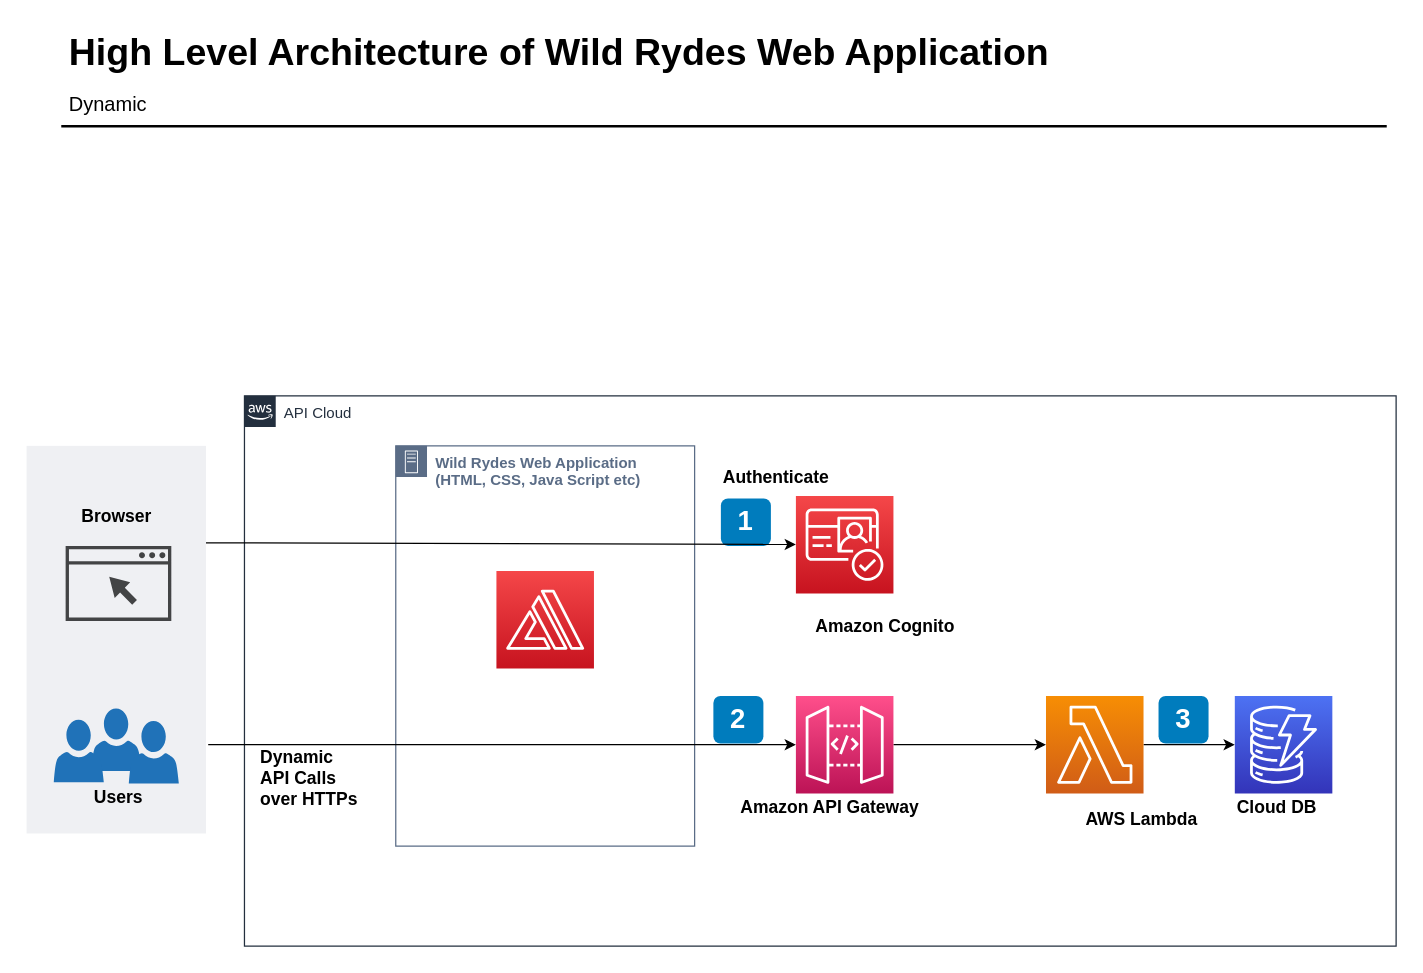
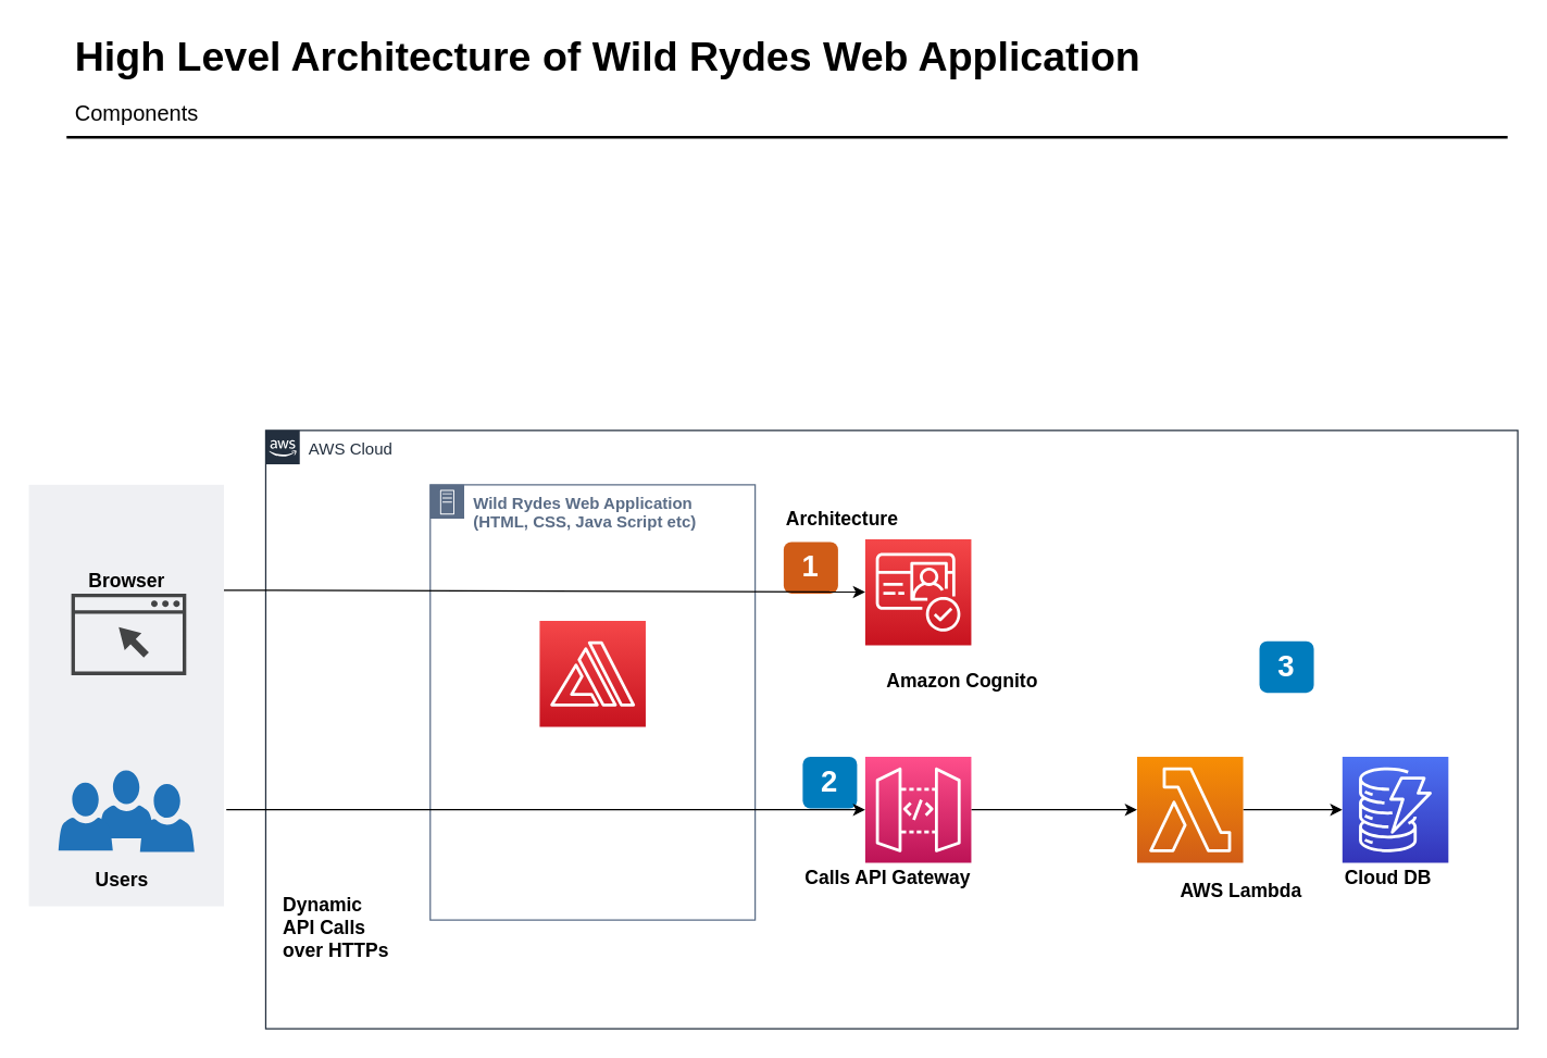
- <mxCell id="21" value="Dynamic" style="text;html=1;resizable=0;points=[];autosize=1;align=left;verticalAlign=top;spacingTop=-4;fontSize=16;" parent="1" vertex="1"><mxGeometry x="52.5" y="70.5" width="110" height="30" as="geometry" /></mxCell>
+ <mxCell id="21" value="Components" style="text;html=1;resizable=0;points=[];autosize=1;align=left;verticalAlign=top;spacingTop=-4;fontSize=16;" parent="1" vertex="1"><mxGeometry x="52.5" y="70.5" width="110" height="30" as="geometry" /></mxCell>
- <mxCell id="3" value="API Cloud" style="points=[[0,0],[0.25,0],[0.5,0],[0.75,0],[1,0],[1,0.25],[1,0.5],[1,0.75],[1,1],[0.75,1],[0.5,1],[0.25,1],[0,1],[0,0.75],[0,0.5],[0,0.25]];outlineConnect=0;gradientColor=none;html=1;whiteSpace=wrap;fontSize=12;fontStyle=0;container=1;pointerEvents=0;collapsible=0;recursiveResize=0;shape=mxgraph.aws4.group;grIcon=mxgraph.aws4.group_aws_cloud_alt;strokeColor=#232F3E;fillColor=none;verticalAlign=top;align=left;spacingLeft=30;fontColor=#232F3E;dashed=0;" parent="1" vertex="1"><mxGeometry x="195" y="316" width="921" height="440" as="geometry" /></mxCell>
+ <mxCell id="3" value="AWS Cloud" style="points=[[0,0],[0.25,0],[0.5,0],[0.75,0],[1,0],[1,0.25],[1,0.5],[1,0.75],[1,1],[0.75,1],[0.5,1],[0.25,1],[0,1],[0,0.75],[0,0.5],[0,0.25]];outlineConnect=0;gradientColor=none;html=1;whiteSpace=wrap;fontSize=12;fontStyle=0;container=1;pointerEvents=0;collapsible=0;recursiveResize=0;shape=mxgraph.aws4.group;grIcon=mxgraph.aws4.group_aws_cloud_alt;strokeColor=#232F3E;fillColor=none;verticalAlign=top;align=left;spacingLeft=30;fontColor=#232F3E;dashed=0;" parent="1" vertex="1"><mxGeometry x="195" y="316" width="921" height="440" as="geometry" /></mxCell>
- <mxCell id="5" value="&lt;span&gt;Authenticate&lt;br&gt;&lt;/span&gt;" style="text;html=1;resizable=0;points=[];autosize=1;align=left;verticalAlign=top;spacingTop=-4;fontSize=14;fontStyle=1" parent="3" vertex="1"><mxGeometry x="381" y="54" width="110" height="20" as="geometry" /></mxCell>
+ <mxCell id="5" value="&lt;span&gt;Architecture&lt;br&gt;&lt;/span&gt;" style="text;html=1;resizable=0;points=[];autosize=1;align=left;verticalAlign=top;spacingTop=-4;fontSize=14;fontStyle=1" parent="3" vertex="1"><mxGeometry x="381" y="54" width="110" height="20" as="geometry" /></mxCell>
- <mxCell id="24" value="&lt;span&gt;Browser&lt;br&gt;&lt;/span&gt;" style="text;html=1;resizable=0;points=[];autosize=1;align=left;verticalAlign=top;spacingTop=-4;fontSize=14;fontStyle=1" parent="1" vertex="1"><mxGeometry x="62.5" y="401" width="80" height="20" as="geometry" /></mxCell>
+ <mxCell id="24" value="&lt;span&gt;Browser&lt;br&gt;&lt;/span&gt;" style="text;html=1;resizable=0;points=[];autosize=1;align=left;verticalAlign=top;spacingTop=-4;fontSize=14;fontStyle=1" parent="1" vertex="1"><mxGeometry x="62.5" y="416" width="80" height="20" as="geometry" /></mxCell>
- <mxCell id="4" value="1" style="rounded=1;whiteSpace=wrap;html=1;fillColor=#007CBD;strokeColor=none;fontColor=#FFFFFF;fontStyle=1;fontSize=22;" parent="3" vertex="1"><mxGeometry x="381" y="82" width="40" height="38" as="geometry" /></mxCell>
+ <mxCell id="4" value="1" style="rounded=1;whiteSpace=wrap;html=1;fillColor=#d05c17;strokeColor=none;fontColor=#FFFFFF;fontStyle=1;fontSize=22;" parent="3" vertex="1"><mxGeometry x="381" y="82" width="40" height="38" as="geometry" /></mxCell>
- <mxCell id="9" value="2" style="rounded=1;whiteSpace=wrap;html=1;fillColor=#007CBD;strokeColor=none;fontColor=#FFFFFF;fontStyle=1;fontSize=22;" parent="3" vertex="1"><mxGeometry x="375" y="240" width="40" height="38" as="geometry" /></mxCell>
+ <mxCell id="9" value="2" style="rounded=1;whiteSpace=wrap;html=1;fillColor=#007CBD;strokeColor=none;fontColor=#FFFFFF;fontStyle=1;fontSize=22;" parent="3" vertex="1"><mxGeometry x="395" y="240" width="40" height="38" as="geometry" /></mxCell>
- <mxCell id="19" value="3" style="rounded=1;whiteSpace=wrap;html=1;fillColor=#007CBD;strokeColor=none;fontColor=#FFFFFF;fontStyle=1;fontSize=22;" parent="3" vertex="1"><mxGeometry x="731" y="240" width="40" height="38" as="geometry" /></mxCell>
+ <mxCell id="19" value="3" style="rounded=1;whiteSpace=wrap;html=1;fillColor=#007CBD;strokeColor=none;fontColor=#FFFFFF;fontStyle=1;fontSize=22;" parent="3" vertex="1"><mxGeometry x="731" y="155" width="40" height="38" as="geometry" /></mxCell>
- <mxCell id="13" value="&lt;span&gt;Dynamic&lt;br&gt;API Calls&lt;br&gt;over HTTPs&lt;br&gt;&lt;/span&gt;" style="text;html=1;resizable=0;points=[];autosize=1;align=left;verticalAlign=top;spacingTop=-4;fontSize=14;fontStyle=1" parent="3" vertex="1"><mxGeometry x="11" y="278" width="100" height="60" as="geometry" /></mxCell>
+ <mxCell id="13" value="&lt;span&gt;Dynamic&lt;br&gt;API Calls&lt;br&gt;over HTTPs&lt;br&gt;&lt;/span&gt;" style="text;html=1;resizable=0;points=[];autosize=1;align=left;verticalAlign=top;spacingTop=-4;fontSize=14;fontStyle=1" parent="3" vertex="1"><mxGeometry x="11" y="338" width="100" height="60" as="geometry" /></mxCell>
- <mxCell id="25" value="&lt;span&gt;Users&lt;br&gt;&lt;/span&gt;" style="text;html=1;resizable=0;points=[];autosize=1;align=left;verticalAlign=top;spacingTop=-4;fontSize=14;fontStyle=1" parent="1" vertex="1"><mxGeometry x="72.5" y="626" width="60" height="20" as="geometry" /></mxCell>
+ <mxCell id="25" value="&lt;span&gt;Users&lt;br&gt;&lt;/span&gt;" style="text;html=1;resizable=0;points=[];autosize=1;align=left;verticalAlign=top;spacingTop=-4;fontSize=14;fontStyle=1" parent="1" vertex="1"><mxGeometry x="67.5" y="636" width="60" height="20" as="geometry" /></mxCell>
- <mxCell id="12" value="&lt;span&gt;Amazon API Gateway&lt;br&gt;&lt;/span&gt;" style="text;html=1;resizable=0;points=[];autosize=1;align=left;verticalAlign=top;spacingTop=-4;fontSize=14;fontStyle=1" parent="3" vertex="1"><mxGeometry x="395" y="318" width="170" height="20" as="geometry" /></mxCell>
+ <mxCell id="12" value="&lt;span&gt;Calls API Gateway&lt;br&gt;&lt;/span&gt;" style="text;html=1;resizable=0;points=[];autosize=1;align=left;verticalAlign=top;spacingTop=-4;fontSize=14;fontStyle=1" parent="3" vertex="1"><mxGeometry x="395" y="318" width="170" height="20" as="geometry" /></mxCell>
